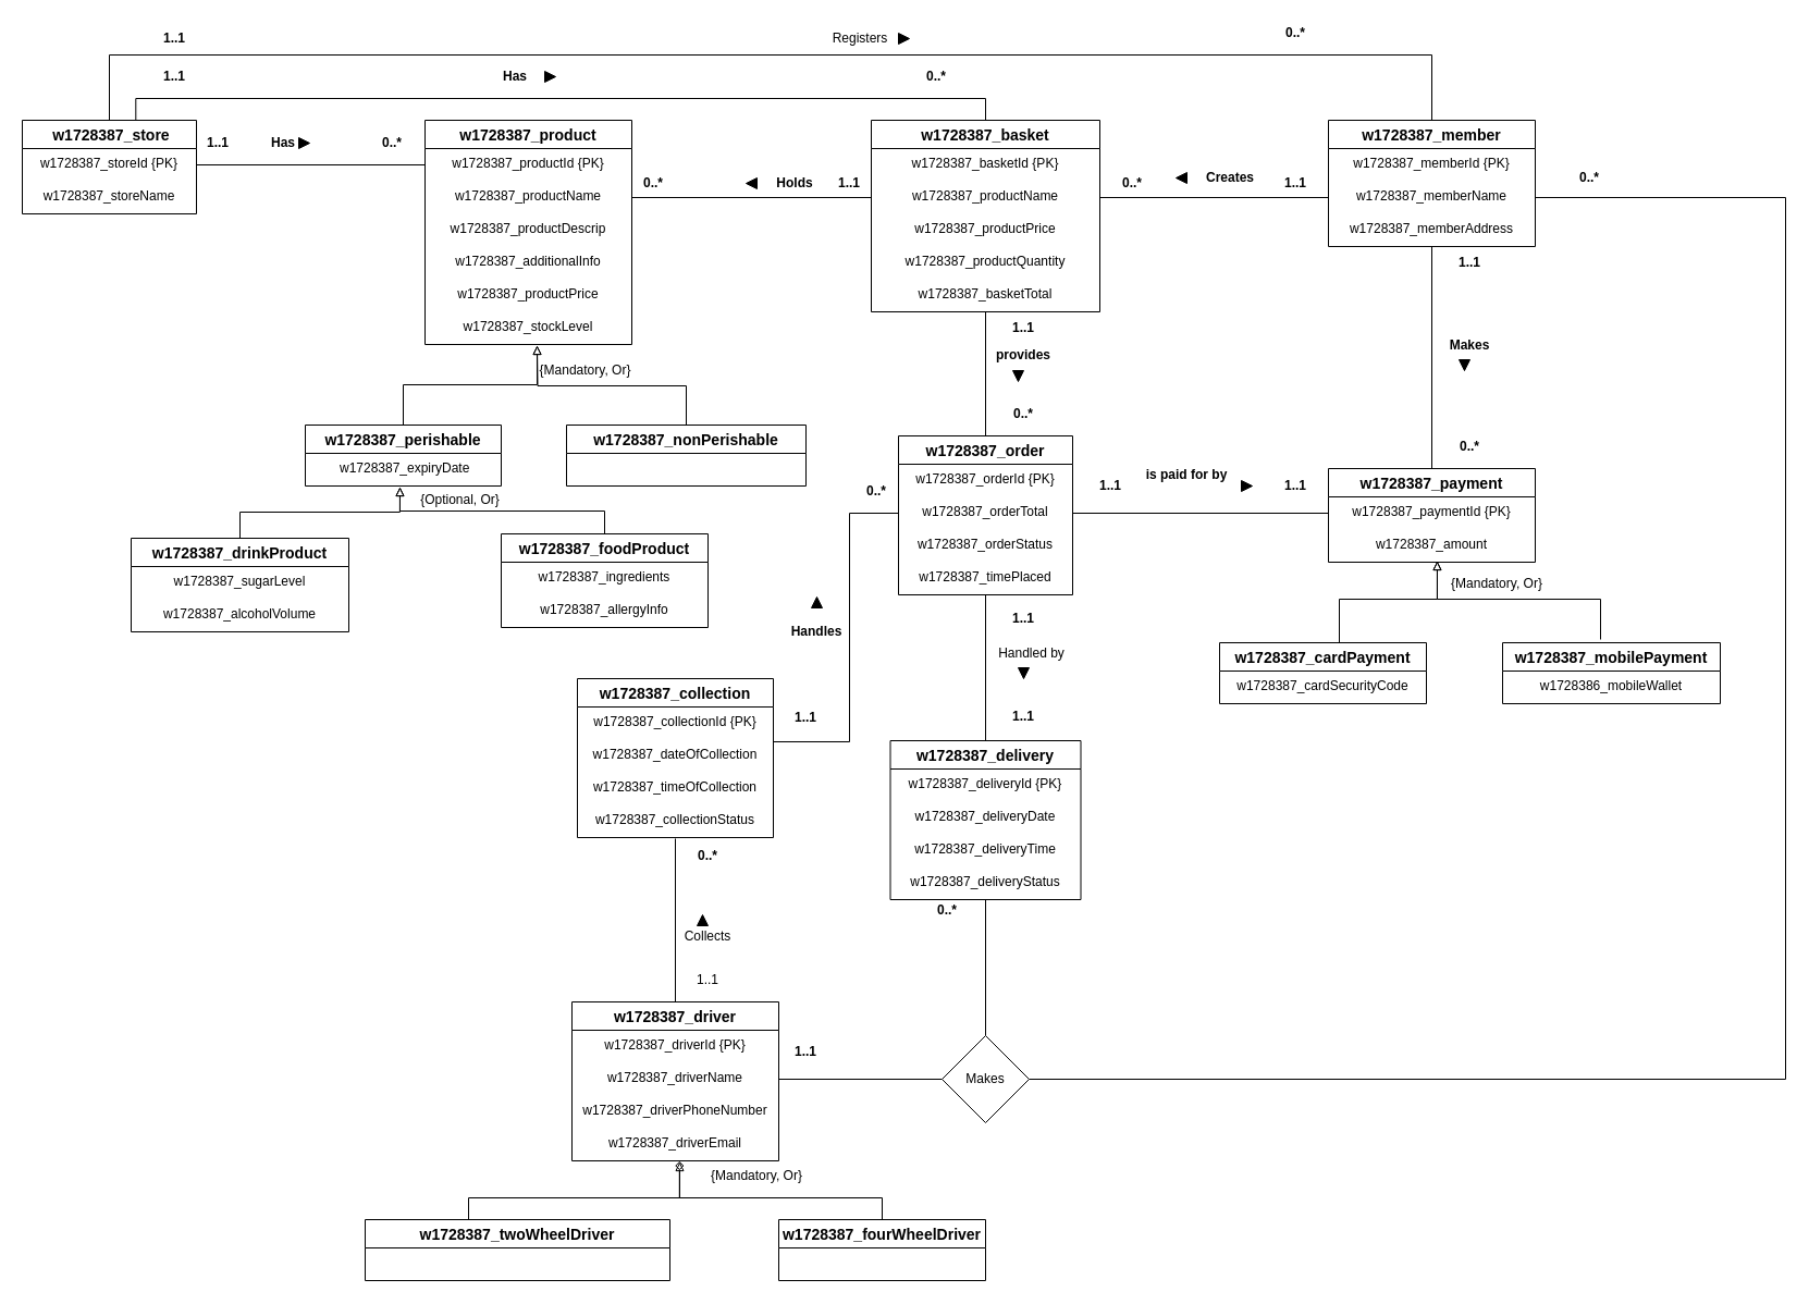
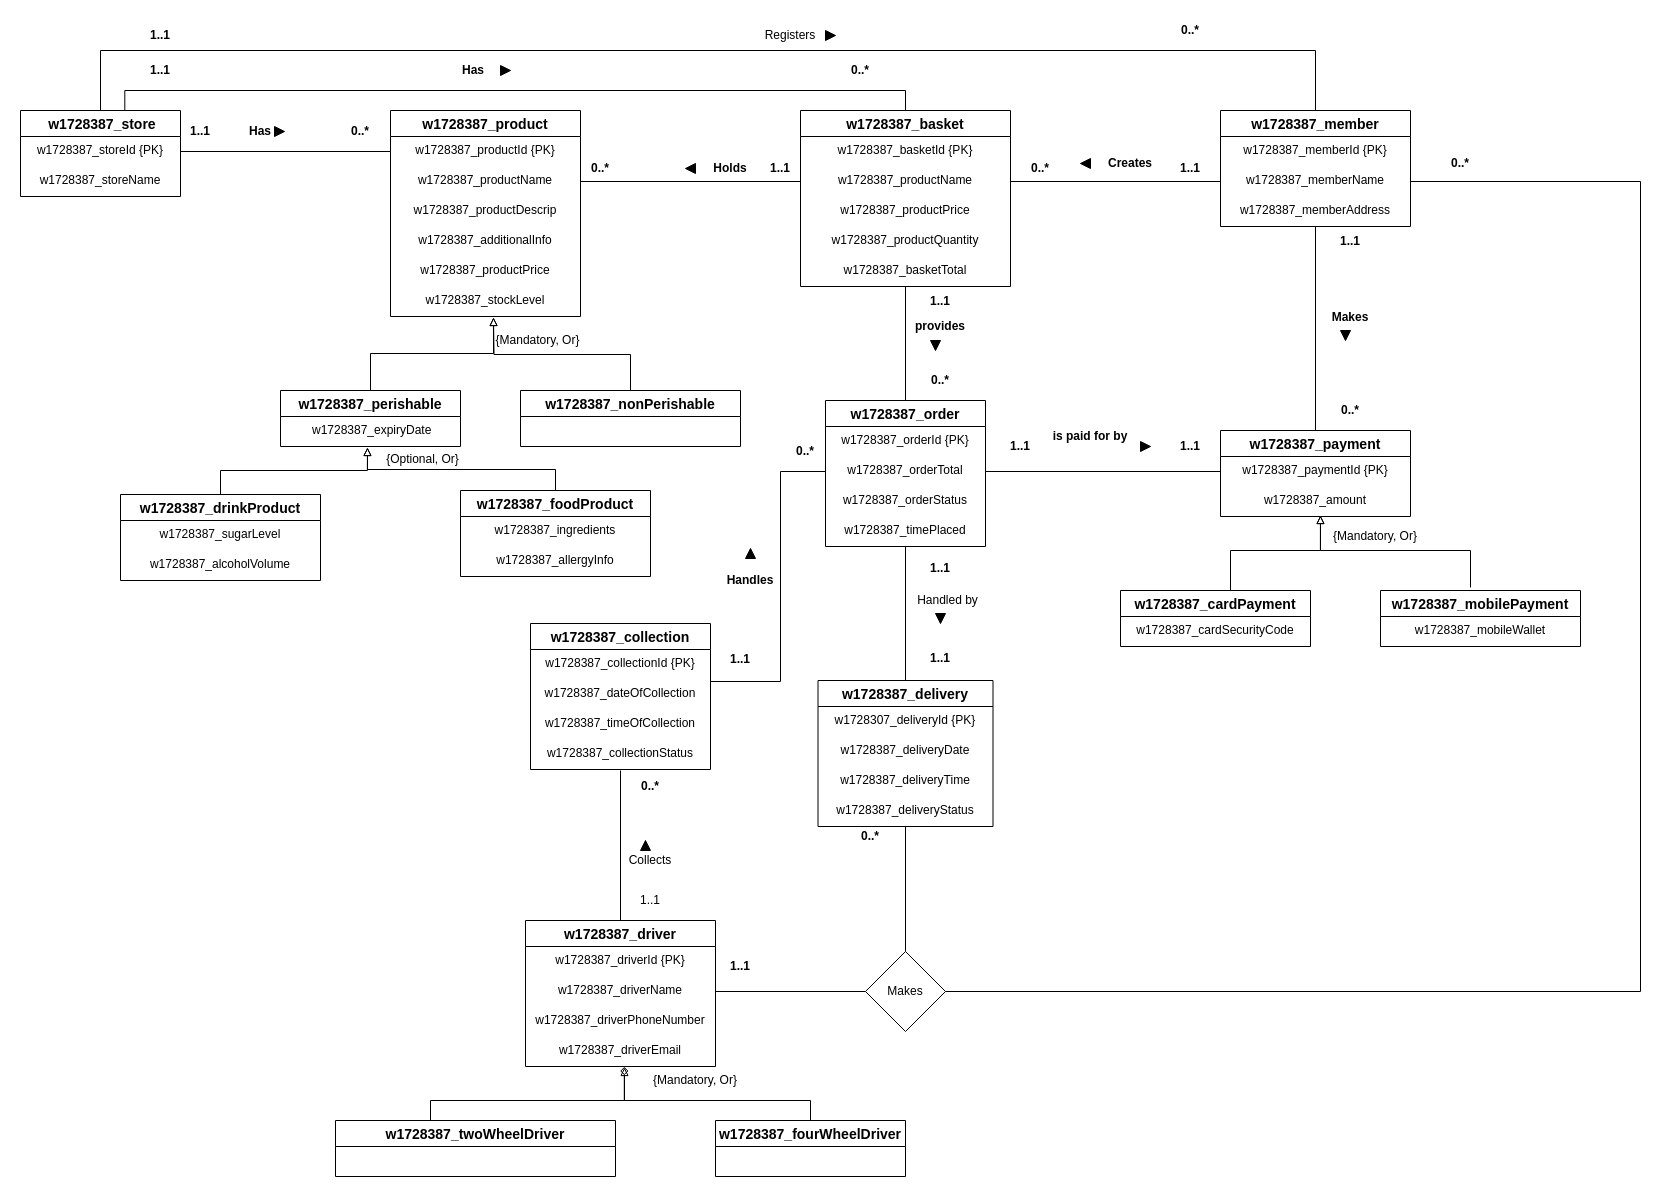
- <mxCell id="71" value="w1728386_mobileWallet" style="text;strokeColor=none;fillColor=none;spacingLeft=4;spacingRight=4;overflow=hidden;rotatable=0;points=[[0,0.5],[1,0.5]];portConstraint=eastwest;fontSize=12;align=center;" parent="70" vertex="1"><mxGeometry y="26" width="200" height="30" as="geometry" /></mxCell>
+ <mxCell id="71" value="w1728387_mobileWallet" style="text;strokeColor=none;fillColor=none;spacingLeft=4;spacingRight=4;overflow=hidden;rotatable=0;points=[[0,0.5],[1,0.5]];portConstraint=eastwest;fontSize=12;align=center;" parent="70" vertex="1"><mxGeometry y="26" width="200" height="30" as="geometry" /></mxCell>
- <mxCell id="57" value="w1728387_deliveryId {PK}" style="text;strokeColor=none;fillColor=none;spacingLeft=4;spacingRight=4;overflow=hidden;rotatable=0;points=[[0,0.5],[1,0.5]];portConstraint=eastwest;fontSize=12;align=center;" parent="56" vertex="1"><mxGeometry y="26" width="175" height="30" as="geometry" /></mxCell>
+ <mxCell id="57" value="w1728307_deliveryId {PK}" style="text;strokeColor=none;fillColor=none;spacingLeft=4;spacingRight=4;overflow=hidden;rotatable=0;points=[[0,0.5],[1,0.5]];portConstraint=eastwest;fontSize=12;align=center;" parent="56" vertex="1"><mxGeometry y="26" width="175" height="30" as="geometry" /></mxCell>
